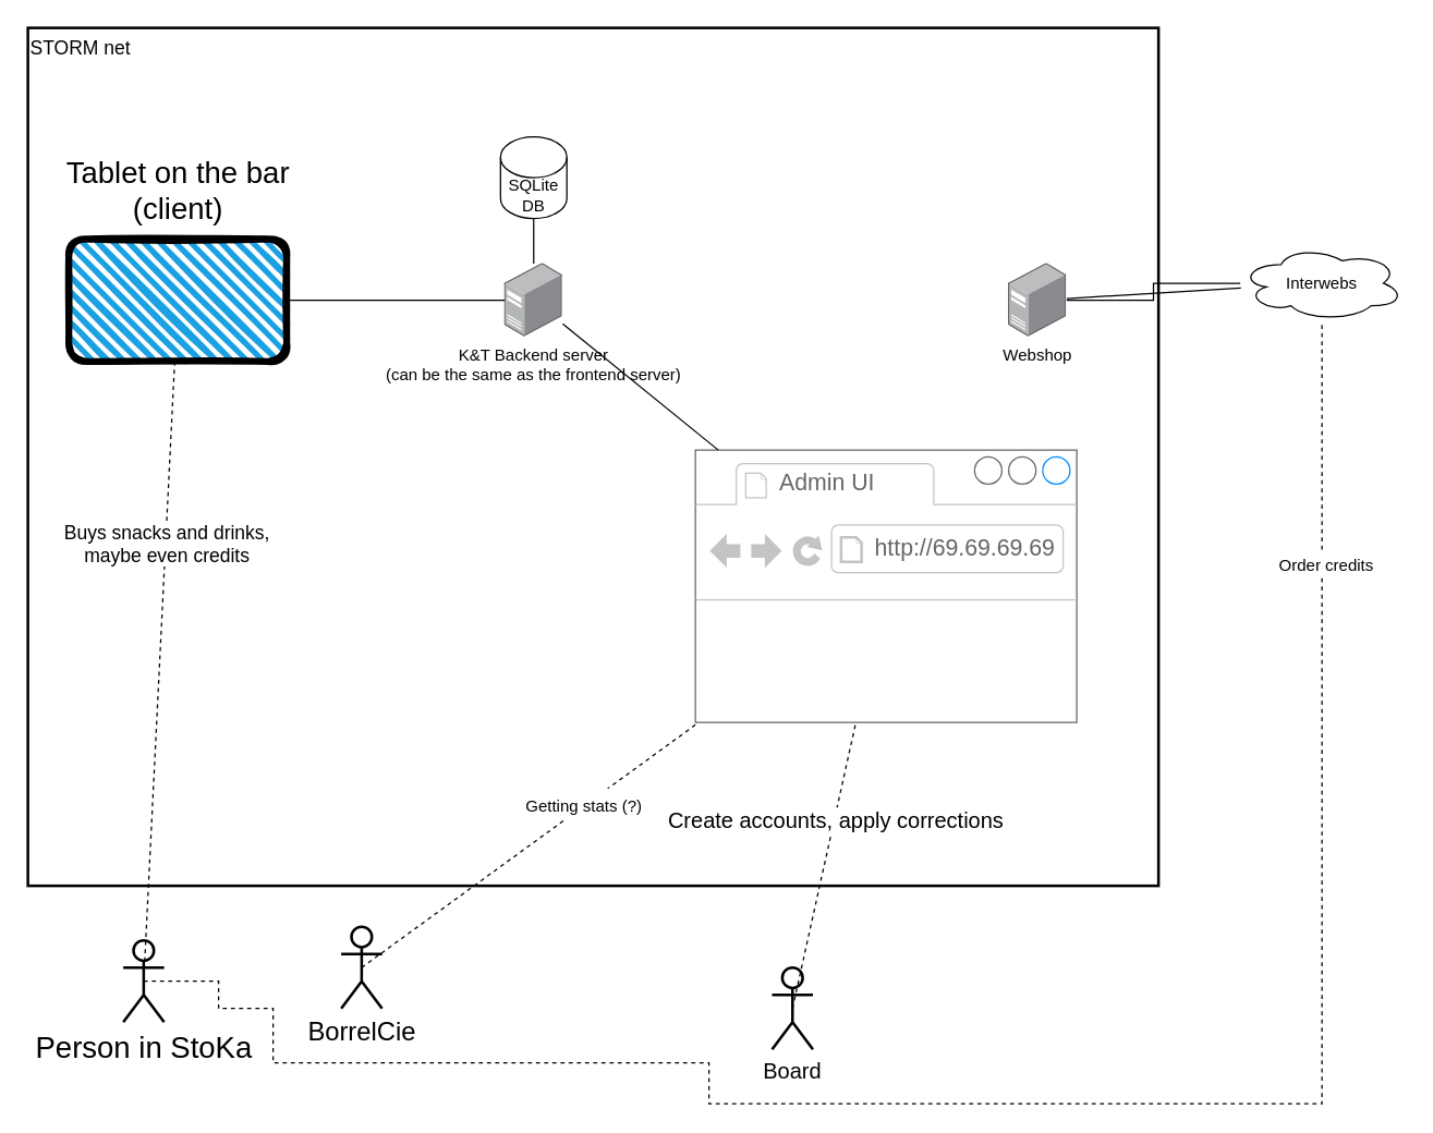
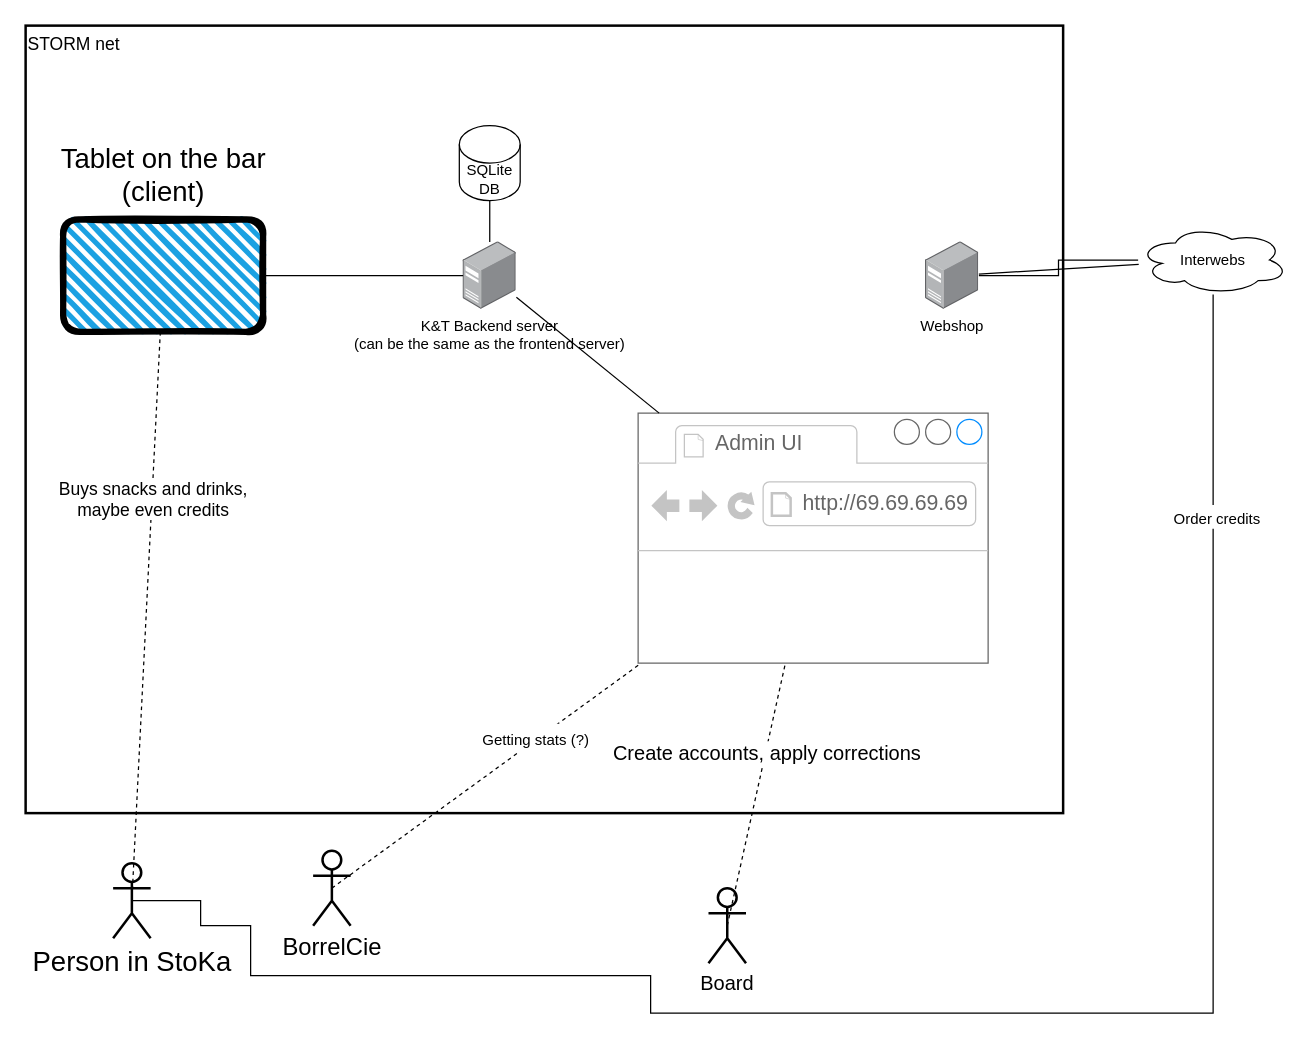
- <mxCell id="28" value="" style="endArrow=none;html=1;rounded=0;fontSize=16;exitX=0.5;exitY=0.5;exitDx=0;exitDy=0;exitPerimeter=0;dashed=1;" parent="1" source="5" target="14" edge="1"><mxGeometry width="50" height="50" relative="1" as="geometry"><mxPoint x="650" y="430" as="sourcePoint" /><mxPoint x="550" y="780" as="targetPoint" /><Array as="points"><mxPoint x="160" y="720" /><mxPoint x="160" y="740" /><mxPoint x="200" y="740" /><mxPoint x="200" y="780" /><mxPoint x="520" y="780" /><mxPoint x="520" y="810" /><mxPoint x="580" y="810" /><mxPoint x="970" y="810" /><mxPoint x="970" y="360" /></Array></mxGeometry></mxCell>
+ <mxCell id="28" value="" style="endArrow=none;html=1;rounded=0;fontSize=16;exitX=0.5;exitY=0.5;exitDx=0;exitDy=0;exitPerimeter=0;dashed=0;" parent="1" source="5" target="14" edge="1"><mxGeometry width="50" height="50" relative="1" as="geometry"><mxPoint x="650" y="430" as="sourcePoint" /><mxPoint x="550" y="780" as="targetPoint" /><Array as="points"><mxPoint x="160" y="720" /><mxPoint x="160" y="740" /><mxPoint x="200" y="740" /><mxPoint x="200" y="780" /><mxPoint x="520" y="780" /><mxPoint x="520" y="810" /><mxPoint x="580" y="810" /><mxPoint x="970" y="810" /><mxPoint x="970" y="360" /></Array></mxGeometry></mxCell>
